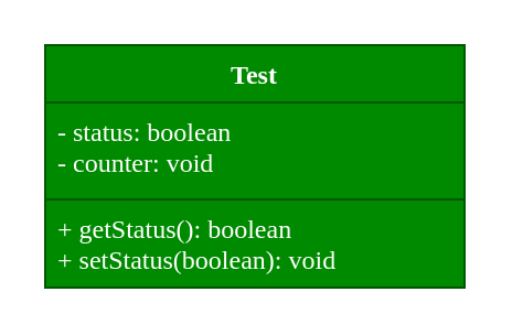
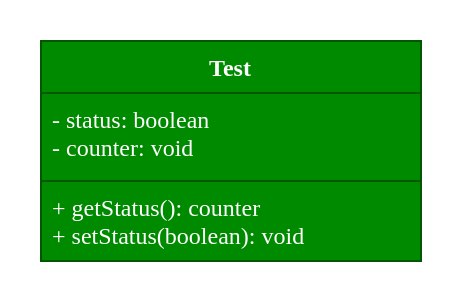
- <mxCell id="5" value="+ getStatus(): boolean&#10;+ setStatus(boolean): void " style="text;strokeColor=#005700;fillColor=#008a00;align=left;verticalAlign=top;spacingLeft=4;spacingRight=4;overflow=hidden;rotatable=0;points=[[0,0.5],[1,0.5]];portConstraint=eastwest;rounded=0;shadow=0;glass=0;sketch=0;fontFamily=Verdana;fontColor=#ffffff;" vertex="1" parent="1"><mxGeometry x="20" y="90" width="190" height="40" as="geometry" /></mxCell>
+ <mxCell id="5" value="+ getStatus(): counter&#10;+ setStatus(boolean): void " style="text;strokeColor=#005700;fillColor=#008a00;align=left;verticalAlign=top;spacingLeft=4;spacingRight=4;overflow=hidden;rotatable=0;points=[[0,0.5],[1,0.5]];portConstraint=eastwest;rounded=0;shadow=0;glass=0;sketch=0;fontFamily=Verdana;fontColor=#ffffff;" vertex="1" parent="1"><mxGeometry x="20" y="90" width="190" height="40" as="geometry" /></mxCell>
